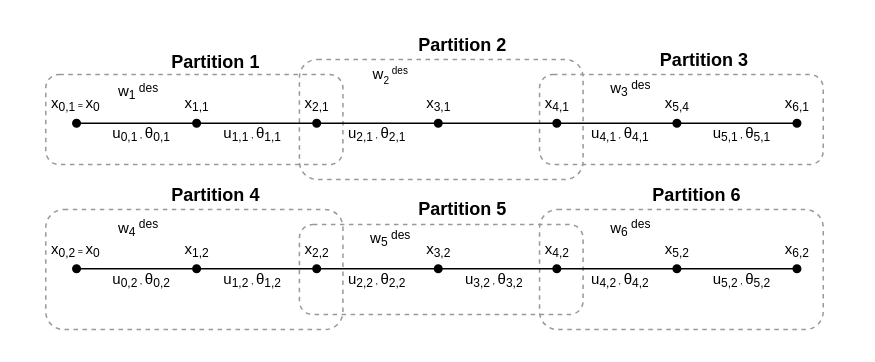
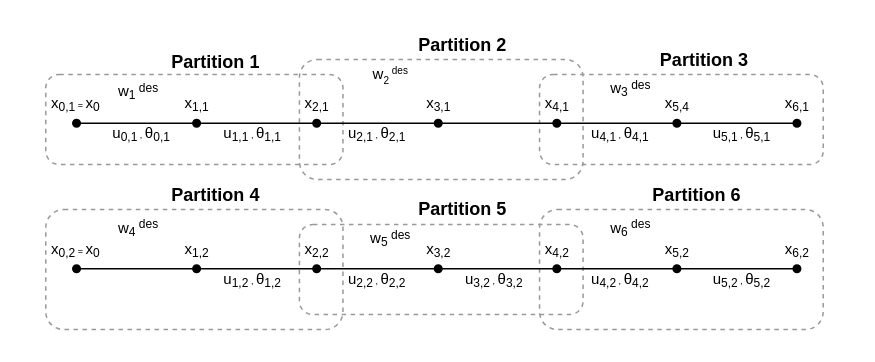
- <mxCell id="52" value="&lt;font style=&quot;font-size: 10px&quot;&gt;u&lt;/font&gt;&lt;sub&gt;&lt;font style=&quot;font-size: 8px&quot;&gt;0,2&lt;/font&gt;&lt;/sub&gt;&lt;span style=&quot;font-size: 6px&quot;&gt;&amp;nbsp;&lt;/span&gt;&lt;span style=&quot;font-size: 6px&quot;&gt;,&amp;nbsp;&lt;/span&gt;&lt;font style=&quot;font-size: 10px&quot;&gt;θ&lt;/font&gt;&lt;sub&gt;&lt;font style=&quot;font-size: 8px&quot;&gt;0,2&lt;/font&gt;&lt;/sub&gt;" style="text;html=1;strokeColor=none;fillColor=none;align=center;verticalAlign=middle;whiteSpace=wrap;rounded=0;fontSize=6;" parent="1" vertex="1"><mxGeometry x="74" y="176" width="40" height="20" as="geometry" /></mxCell>
